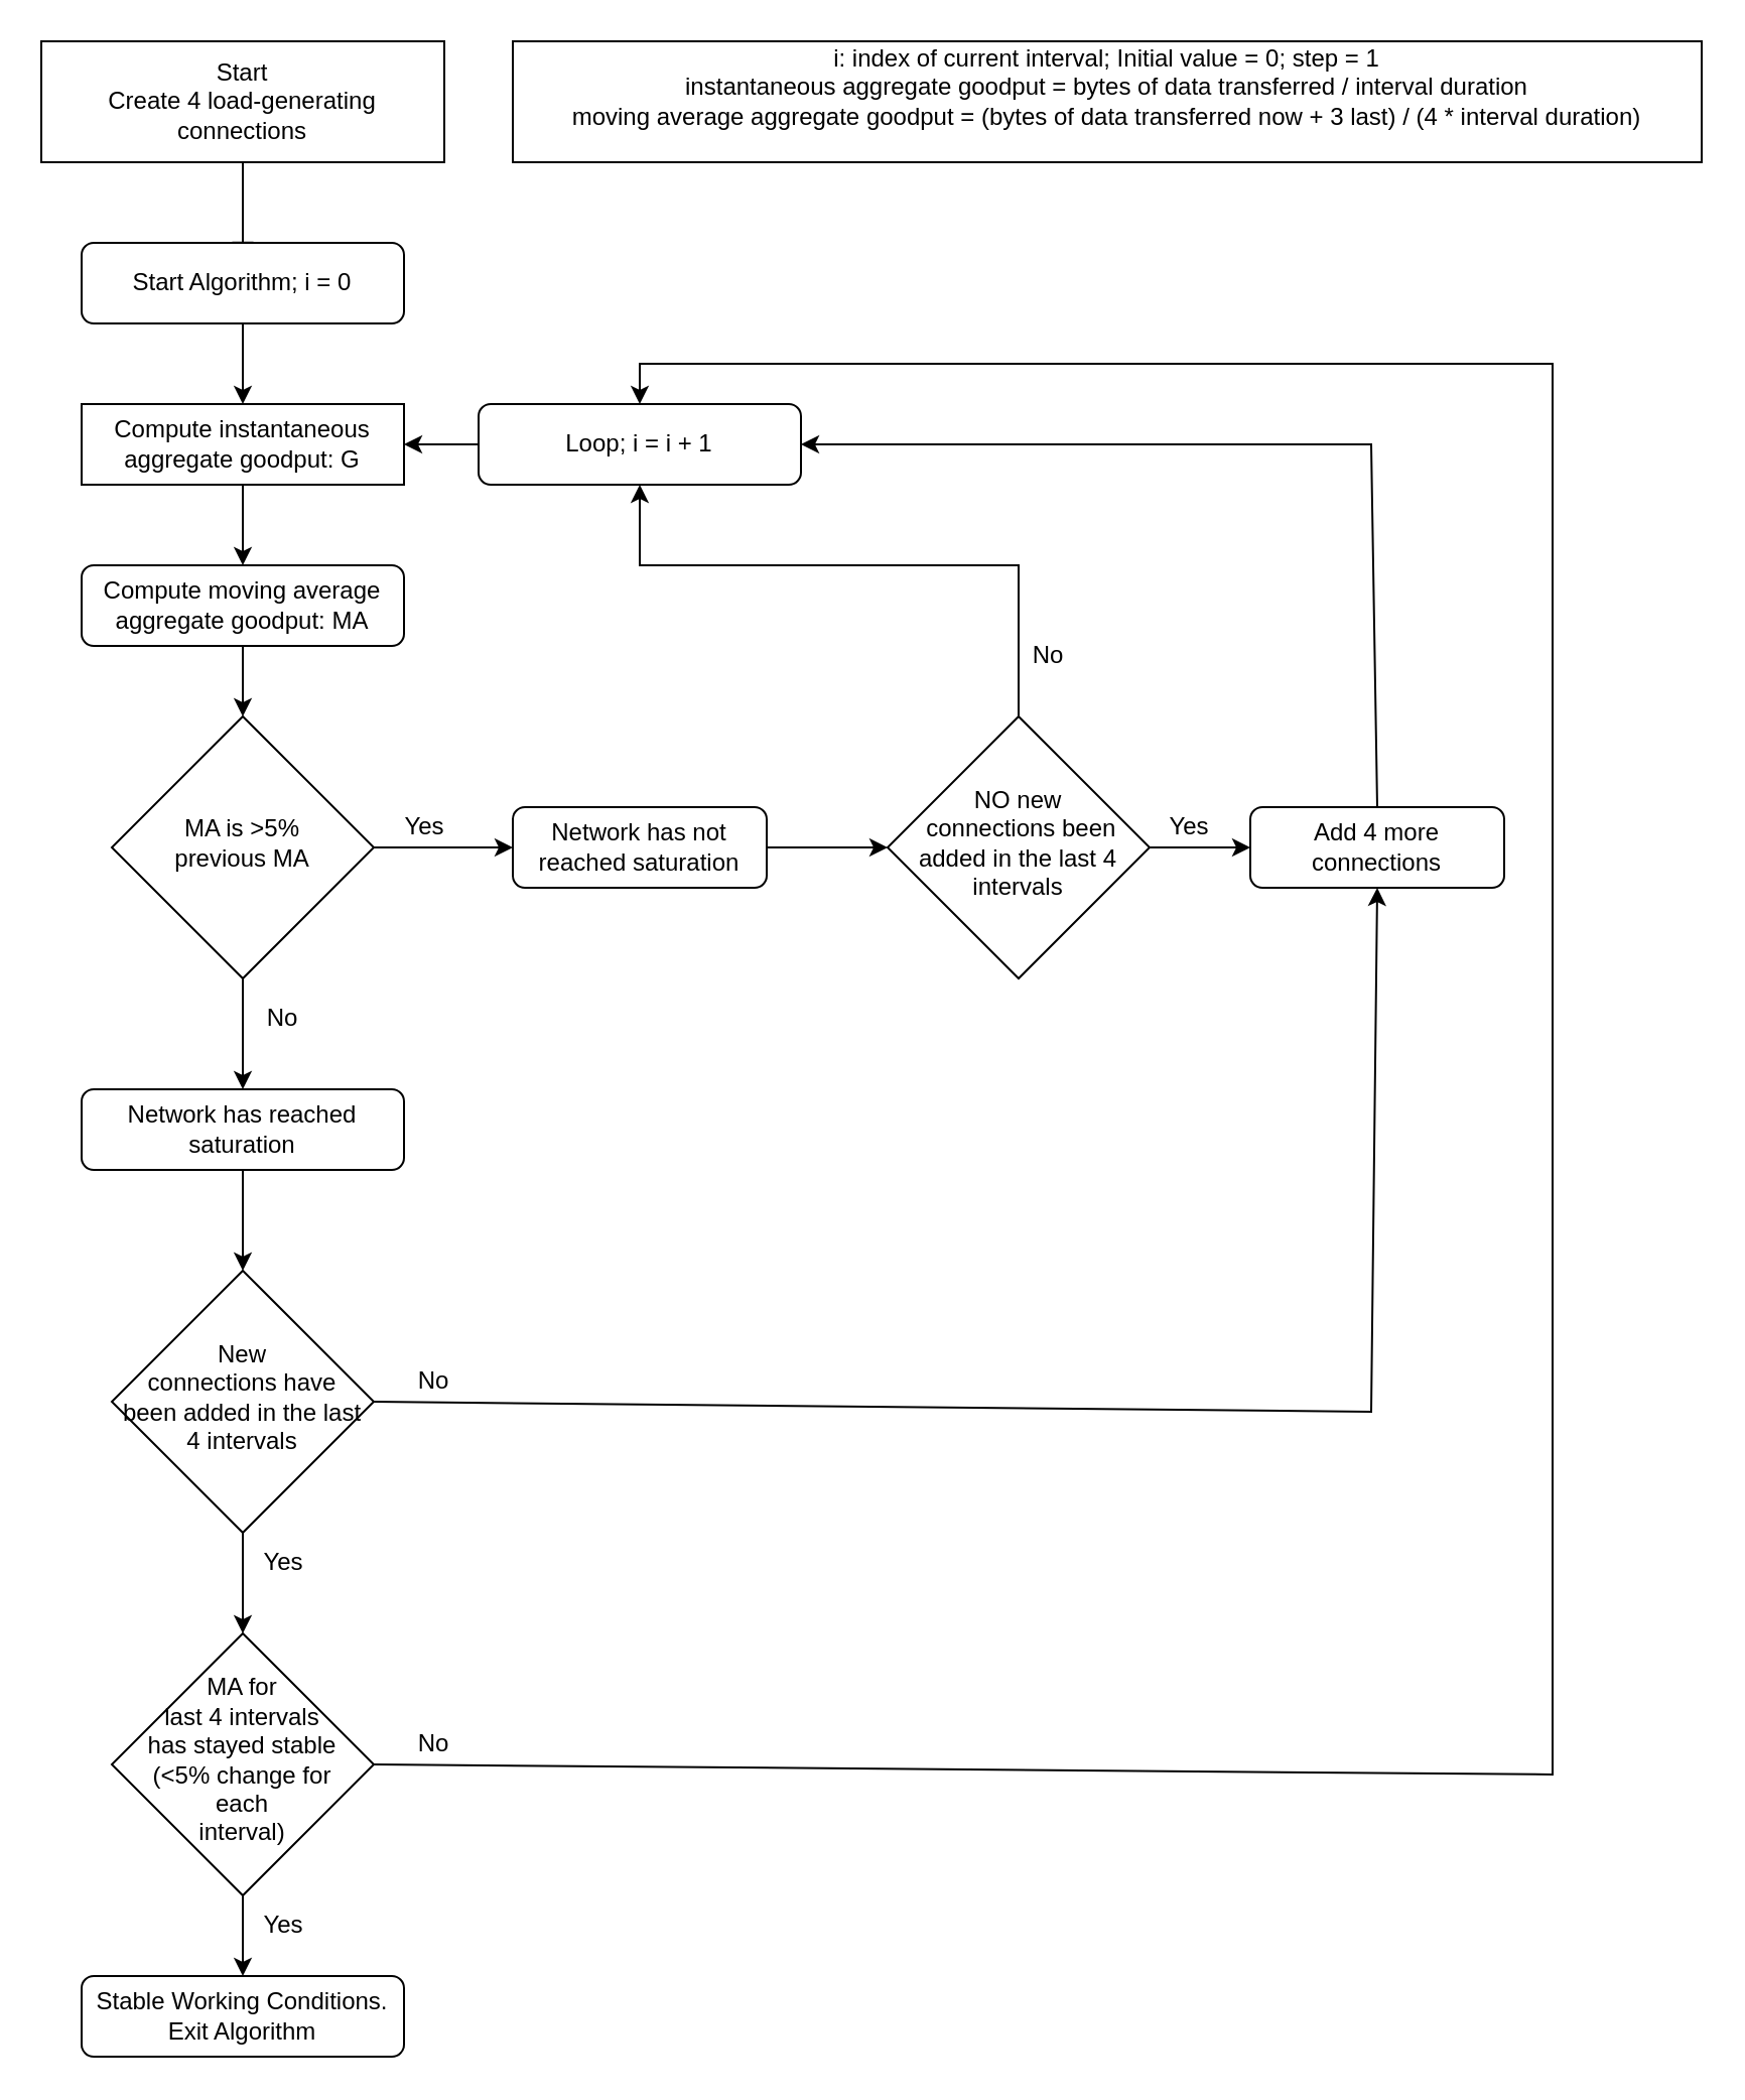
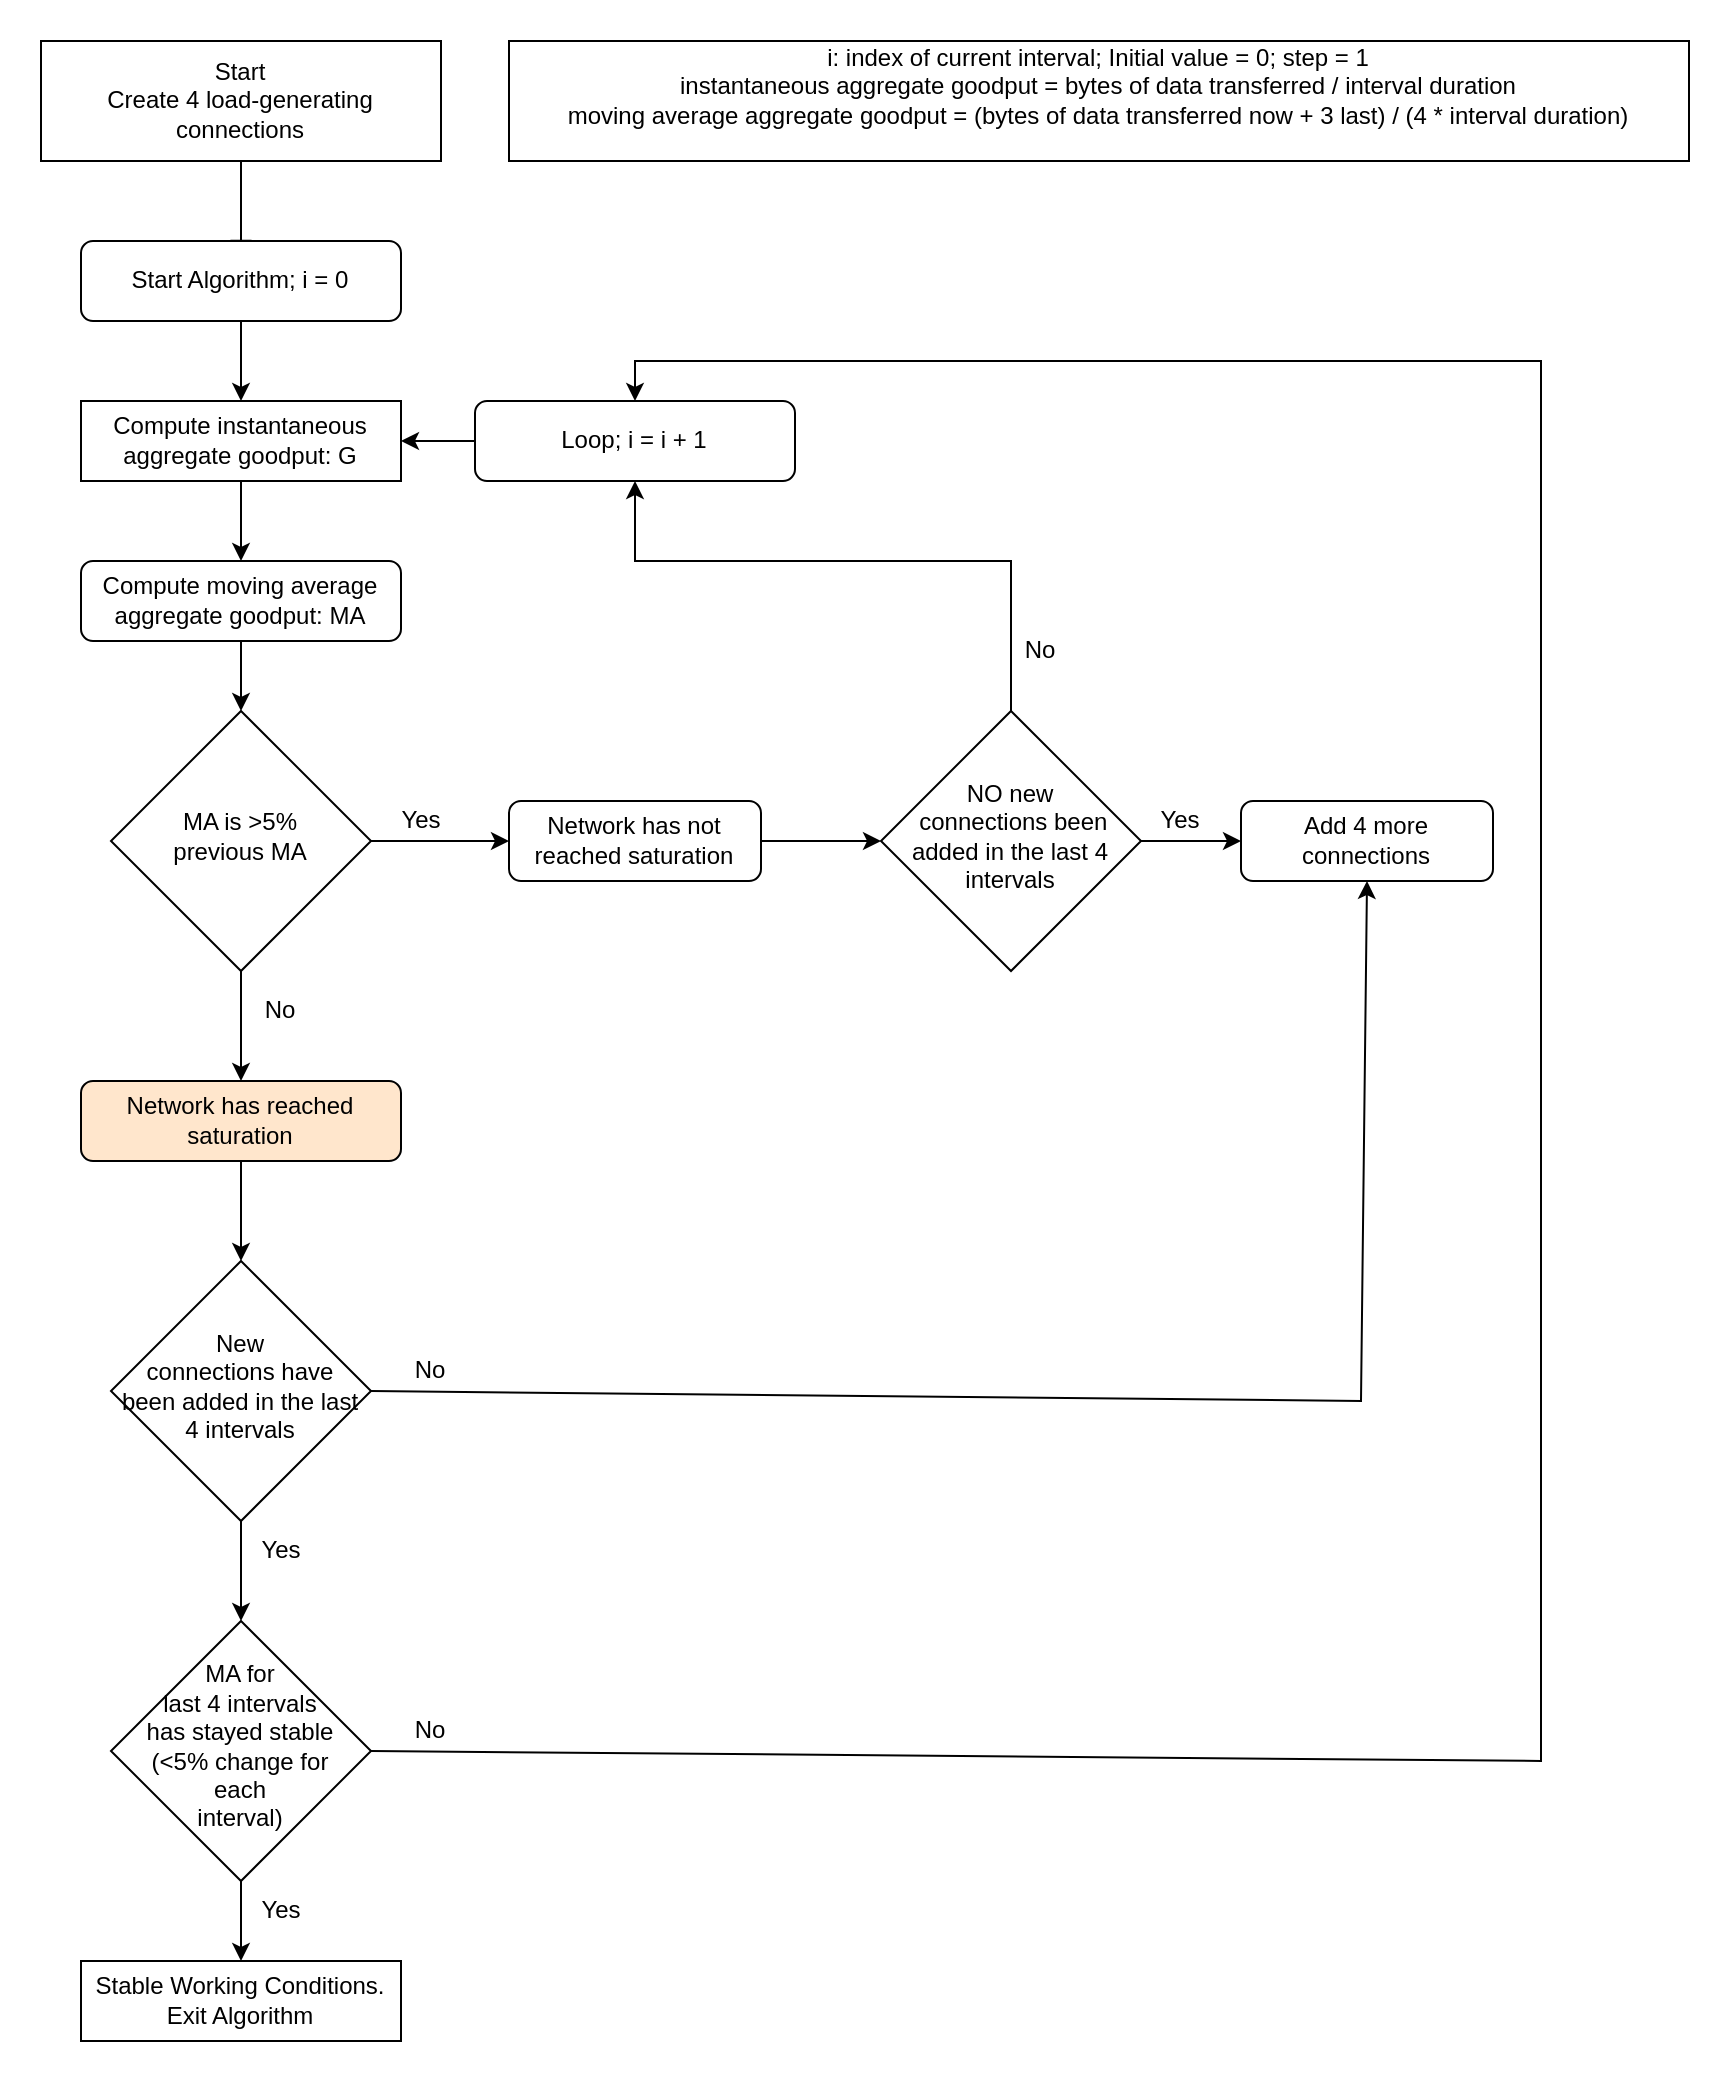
- <mxCell id="21" value="" style="endArrow=classic;html=1;rounded=0;exitX=0.5;exitY=0;exitDx=0;exitDy=0;entryX=1;entryY=0.5;entryDx=0;entryDy=0;" edge="1" parent="1" source="20" target="16"><mxGeometry width="50" height="50" relative="1" as="geometry"><mxPoint x="700" y="500" as="sourcePoint" /><mxPoint x="680" y="220" as="targetPoint" /><Array as="points"><mxPoint x="680" y="220" /></Array></mxGeometry></mxCell>
- <mxCell id="27" value="Network has reached saturation" style="rounded=1;whiteSpace=wrap;html=1;fontSize=12;glass=0;strokeWidth=1;shadow=0;" vertex="1" parent="1"><mxGeometry x="40" y="540" width="160" height="40" as="geometry" /></mxCell>
+ <mxCell id="27" value="Network has reached saturation" style="rounded=1;whiteSpace=wrap;html=1;fontSize=12;glass=0;strokeWidth=1;shadow=0;fillColor=#ffe6cc;" vertex="1" parent="1"><mxGeometry x="40" y="540" width="160" height="40" as="geometry" /></mxCell>
- <mxCell id="35" value="Stable Working Conditions. Exit Algorithm" style="rounded=1;whiteSpace=wrap;html=1;fontSize=12;glass=0;strokeWidth=1;shadow=0;" vertex="1" parent="1"><mxGeometry x="40" y="980" width="160" height="40" as="geometry" /></mxCell>
+ <mxCell id="35" value="Stable Working Conditions. Exit Algorithm" style="whiteSpace=wrap;html=1;fontSize=12;glass=0;strokeWidth=1;shadow=0;rounded=0;" vertex="1" parent="1"><mxGeometry x="40" y="980" width="160" height="40" as="geometry" /></mxCell>
